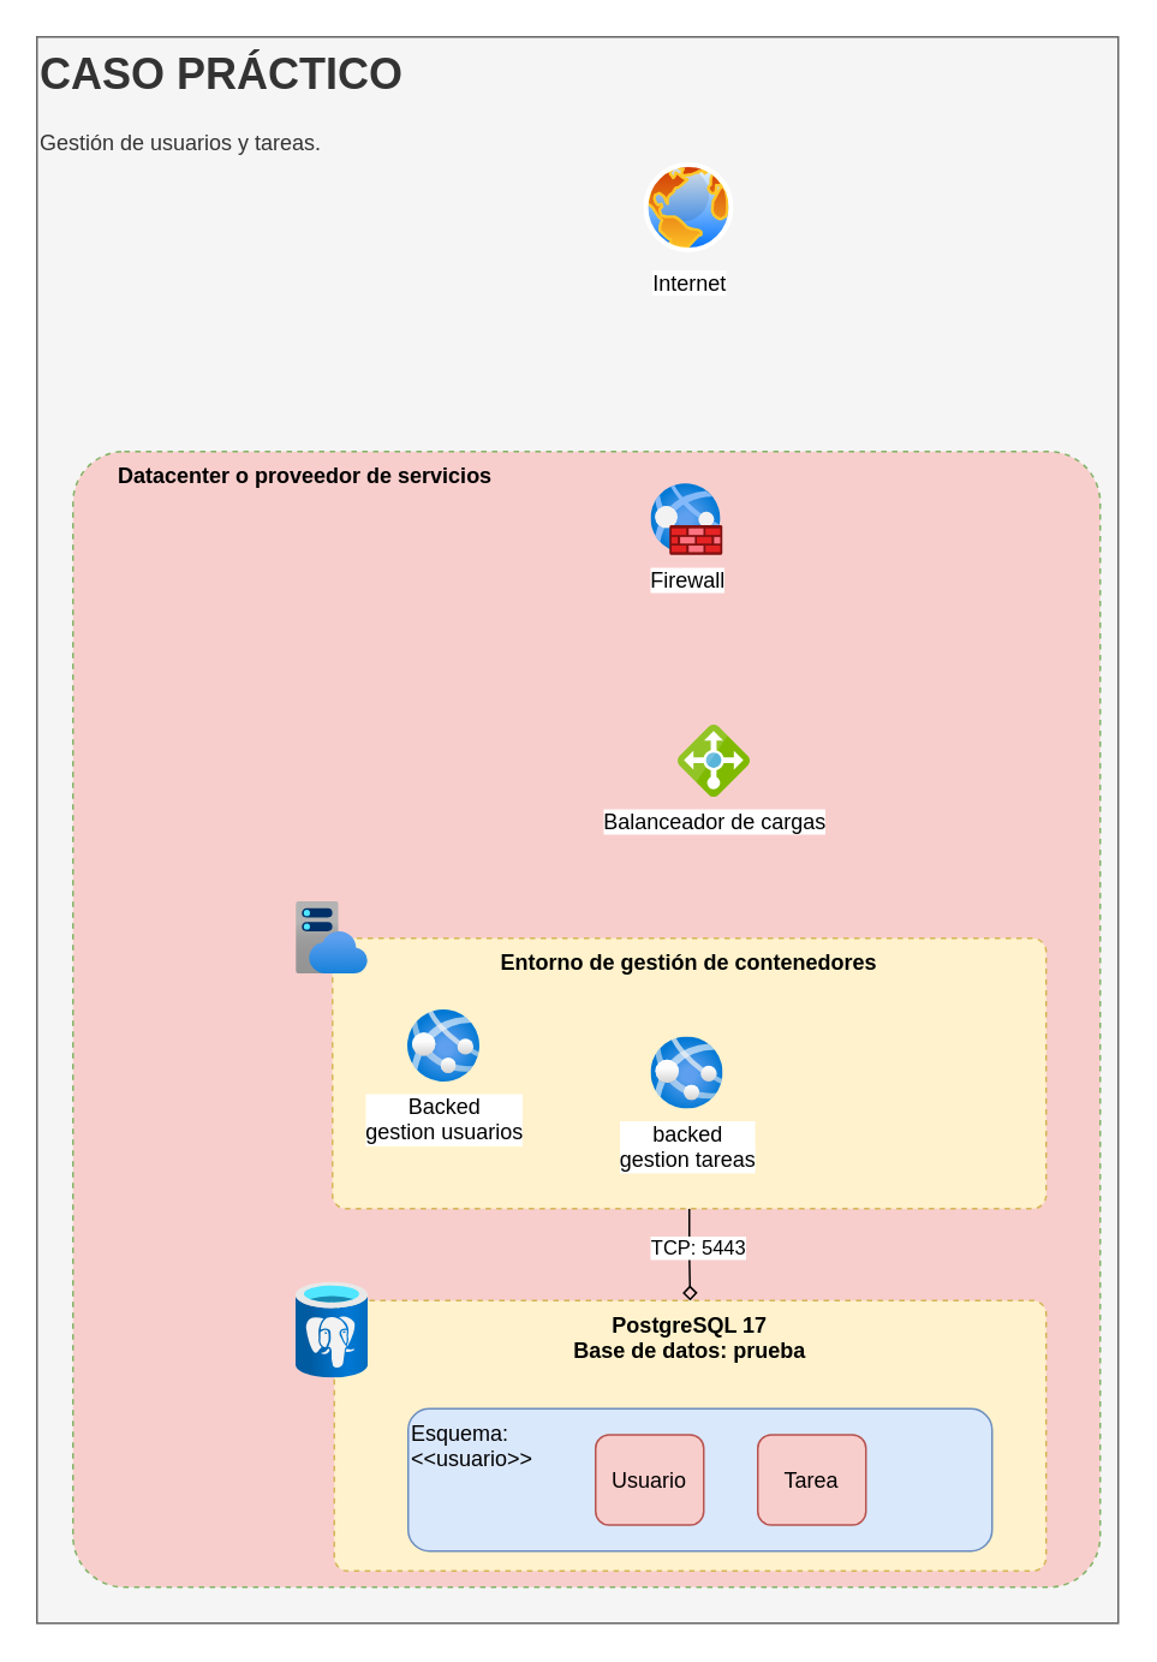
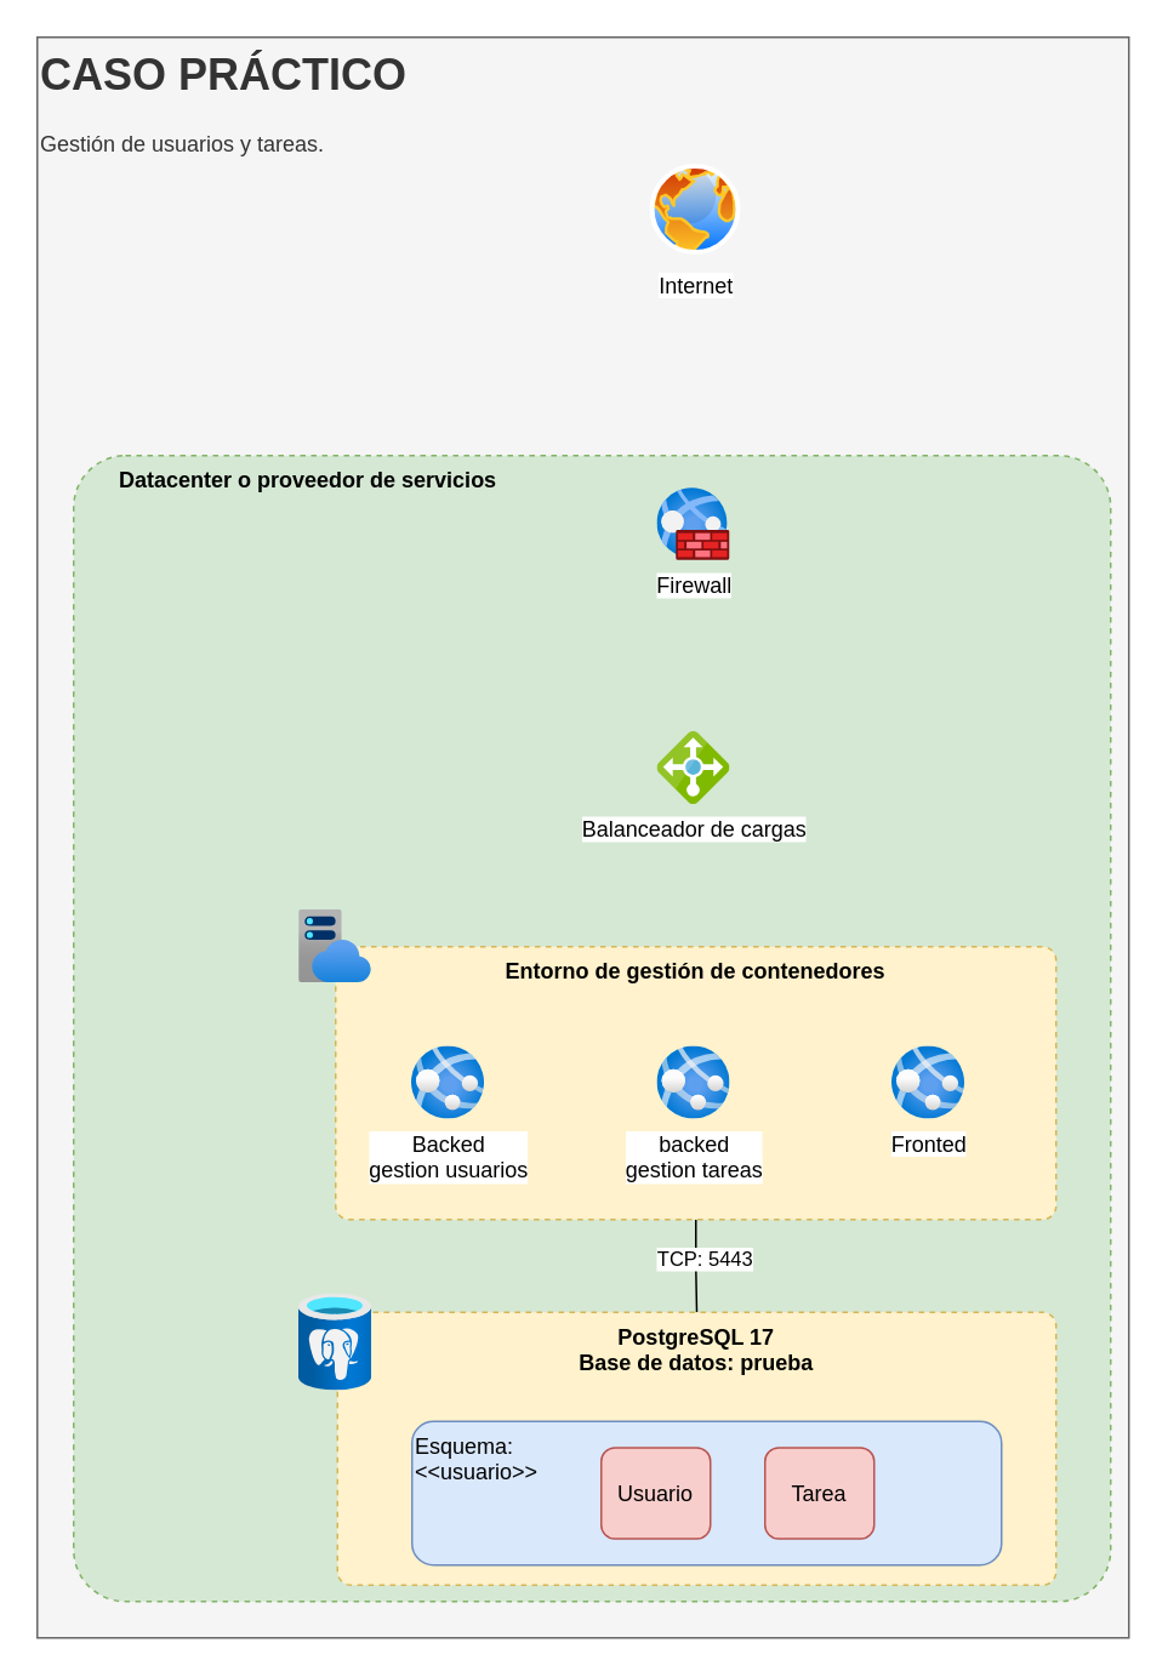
- <mxCell id="3" value="&amp;nbsp; &amp;nbsp; &amp;nbsp; &amp;nbsp;Datacenter o proveedor de servicios" style="rounded=1;whiteSpace=wrap;html=1;dashed=1;fillColor=#f8cecc;arcSize=5;align=left;verticalAlign=top;fontStyle=1;strokeColor=#82b366;" vertex="1" parent="1"><mxGeometry x="40" y="250" width="570" height="630" as="geometry" /></mxCell>
+ <mxCell id="3" value="&amp;nbsp; &amp;nbsp; &amp;nbsp; &amp;nbsp;Datacenter o proveedor de servicios" style="rounded=1;whiteSpace=wrap;html=1;dashed=1;fillColor=#d5e8d4;arcSize=5;align=left;verticalAlign=top;fontStyle=1;strokeColor=#82b366;" vertex="1" parent="1"><mxGeometry x="40" y="250" width="570" height="630" as="geometry" /></mxCell>
- <mxCell id="7" value="Balanceador de cargas" style="image;sketch=0;aspect=fixed;html=1;points=[];align=center;fontSize=12;image=img/lib/mscae/Load_Balancer_feature.svg;" vertex="1" parent="1"><mxGeometry x="376" y="402" width="40" height="40" as="geometry" /></mxCell>
+ <mxCell id="7" value="Balanceador de cargas" style="image;sketch=0;aspect=fixed;html=1;points=[];align=center;fontSize=12;image=img/lib/mscae/Load_Balancer_feature.svg;" vertex="1" parent="1"><mxGeometry x="361" y="402" width="40" height="40" as="geometry" /></mxCell>
- <mxCell id="10" value="&lt;div&gt;Backed&lt;/div&gt;gestion&amp;nbsp;&lt;span style=&quot;background-color: light-dark(#ffffff, var(--ge-dark-color, #121212)); color: light-dark(rgb(0, 0, 0), rgb(255, 255, 255));&quot;&gt;usuarios&lt;/span&gt;" style="image;aspect=fixed;html=1;points=[];align=center;fontSize=12;image=img/lib/azure2/app_services/App_Services.svg;" vertex="1" parent="1"><mxGeometry x="226" y="560" width="40" height="40" as="geometry" /></mxCell>
+ <mxCell id="10" value="&lt;div&gt;Backed&lt;/div&gt;gestion&amp;nbsp;&lt;span style=&quot;background-color: light-dark(#ffffff, var(--ge-dark-color, #121212)); color: light-dark(rgb(0, 0, 0), rgb(255, 255, 255));&quot;&gt;usuarios&lt;/span&gt;" style="image;aspect=fixed;html=1;points=[];align=center;fontSize=12;image=img/lib/azure2/app_services/App_Services.svg;" vertex="1" parent="1"><mxGeometry x="226" y="575" width="40" height="40" as="geometry" /></mxCell>
+ <mxCell id="16" value="Fronted" style="image;aspect=fixed;html=1;points=[];align=center;fontSize=12;image=img/lib/azure2/app_services/App_Services.svg;" vertex="1" parent="1"><mxGeometry x="490" y="575" width="40" height="40" as="geometry" /></mxCell>
- <mxCell id="4" style="edgeStyle=orthogonalEdgeStyle;rounded=0;orthogonalLoop=1;jettySize=auto;html=1;endArrow=diamond;endFill=0;" edge="1" parent="1" source="6" target="13"><mxGeometry relative="1" as="geometry" /></mxCell>
+ <mxCell id="4" style="edgeStyle=orthogonalEdgeStyle;rounded=0;orthogonalLoop=1;jettySize=auto;html=1;endArrow=none;endFill=0;" edge="1" parent="1" source="6" target="13"><mxGeometry relative="1" as="geometry" /></mxCell>
